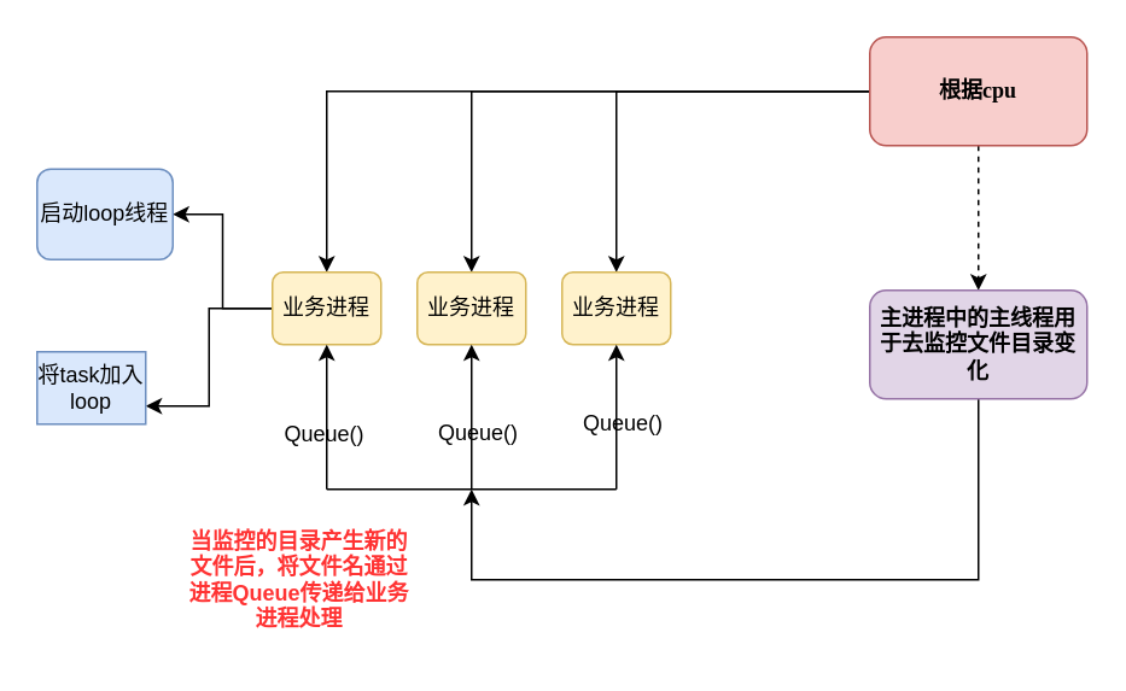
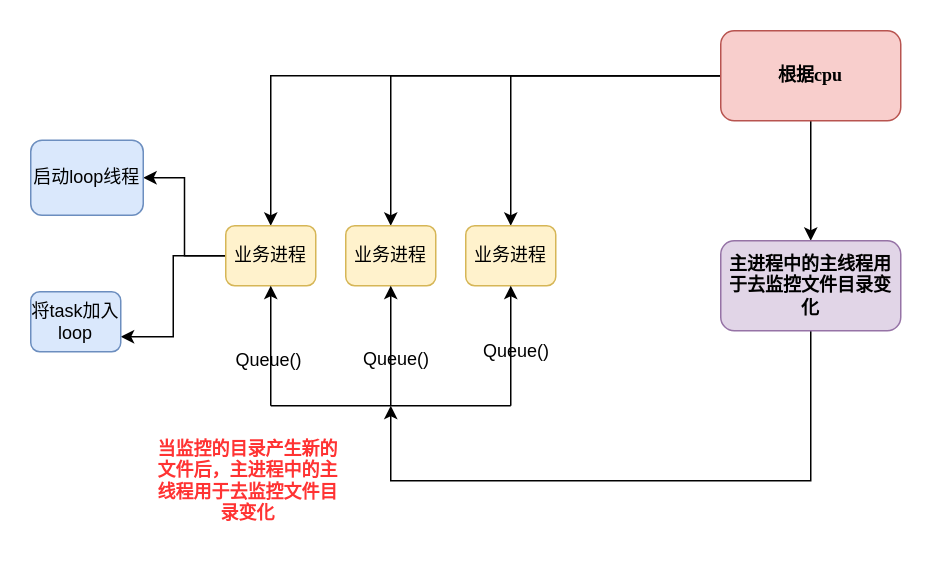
- <mxCell id="5" value="" style="edgeStyle=orthogonalEdgeStyle;rounded=0;orthogonalLoop=1;jettySize=auto;html=1;dashed=1;" edge="1" parent="1" source="6" target="8"><mxGeometry relative="1" as="geometry" /></mxCell>
+ <mxCell id="5" value="" style="edgeStyle=orthogonalEdgeStyle;rounded=0;orthogonalLoop=1;jettySize=auto;html=1;" edge="1" parent="1" source="6" target="8"><mxGeometry relative="1" as="geometry" /></mxCell>
- <mxCell id="23" value="将task加入loop" style="whiteSpace=wrap;html=1;fillColor=#dae8fc;strokeColor=#6c8ebf;rounded=0;" vertex="1" parent="1"><mxGeometry x="20" y="194" width="60" height="40" as="geometry" /></mxCell>
+ <mxCell id="23" value="将task加入loop" style="rounded=1;whiteSpace=wrap;html=1;fillColor=#dae8fc;strokeColor=#6c8ebf;" vertex="1" parent="1"><mxGeometry x="20" y="194" width="60" height="40" as="geometry" /></mxCell>
- <mxCell id="18" value="&lt;b&gt;&lt;font color=&quot;#ff3333&quot;&gt;当监控的目录产生新的文件后，将文件名通过进程Queue传递给业务进程处理&lt;/font&gt;&lt;/b&gt;" style="text;html=1;strokeColor=none;fillColor=none;align=center;verticalAlign=middle;whiteSpace=wrap;rounded=0;" vertex="1" parent="1"><mxGeometry x="100" y="280" width="130" height="80" as="geometry" /></mxCell>
+ <mxCell id="18" value="&lt;b&gt;&lt;font color=&quot;#ff3333&quot;&gt;当监控的目录产生新的文件后，主进程中的主线程用于去监控文件目录变化&lt;/font&gt;&lt;/b&gt;" style="text;html=1;strokeColor=none;fillColor=none;align=center;verticalAlign=middle;whiteSpace=wrap;rounded=0;" vertex="1" parent="1"><mxGeometry x="100" y="280" width="130" height="80" as="geometry" /></mxCell>
